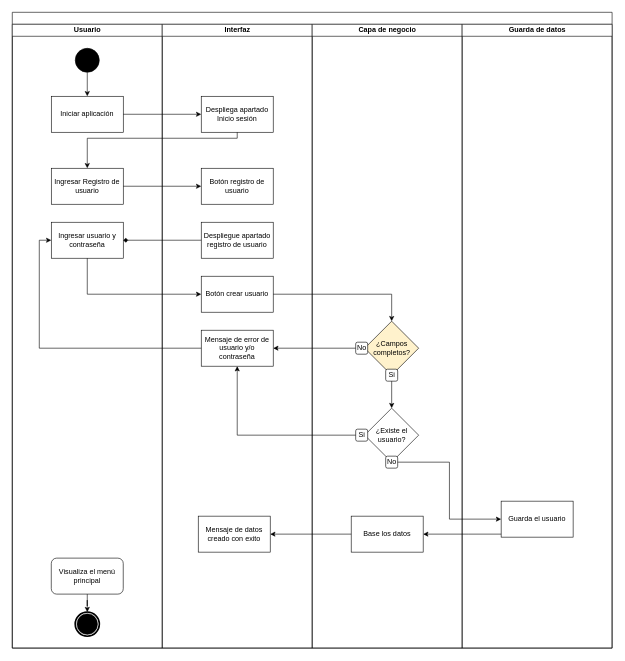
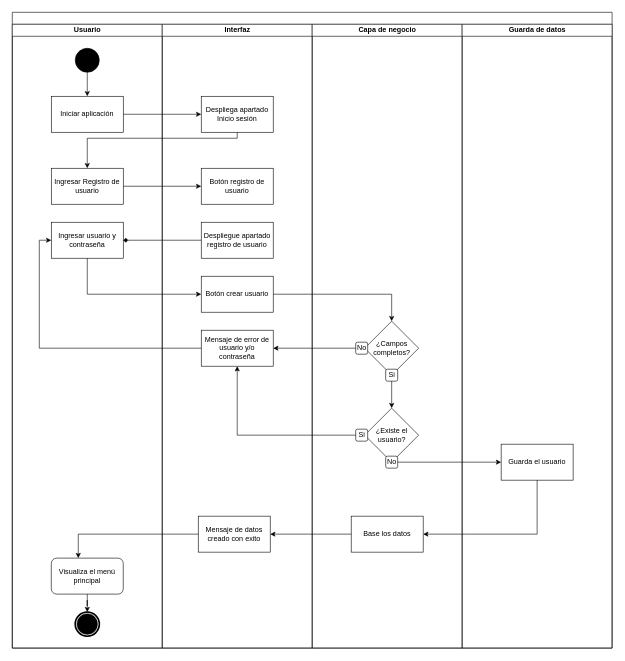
- <mxCell id="22" value="¿Campos completos?" style="rhombus;whiteSpace=wrap;html=1;rounded=0;fillColor=#fff2cc;" vertex="1" parent="21"><mxGeometry x="15" width="90" height="90" as="geometry" /></mxCell>
+ <mxCell id="22" value="¿Campos completos?" style="rhombus;whiteSpace=wrap;html=1;rounded=0;" vertex="1" parent="21"><mxGeometry x="15" width="90" height="90" as="geometry" /></mxCell>
- <mxCell id="31" value="Guarda el usuario" style="whiteSpace=wrap;html=1;rounded=0;" vertex="1" parent="30"><mxGeometry x="65" y="795" width="120" height="60" as="geometry" /></mxCell>
+ <mxCell id="31" value="Guarda el usuario" style="whiteSpace=wrap;html=1;rounded=0;" vertex="1" parent="30"><mxGeometry x="65" y="700" width="120" height="60" as="geometry" /></mxCell>
+ <mxCell id="38" value="" style="edgeStyle=orthogonalEdgeStyle;rounded=0;orthogonalLoop=1;jettySize=auto;html=1;" edge="1" parent="2" source="16" target="10"><mxGeometry relative="1" as="geometry"><Array as="points"><mxPoint x="110" y="870" /></Array></mxGeometry></mxCell>
